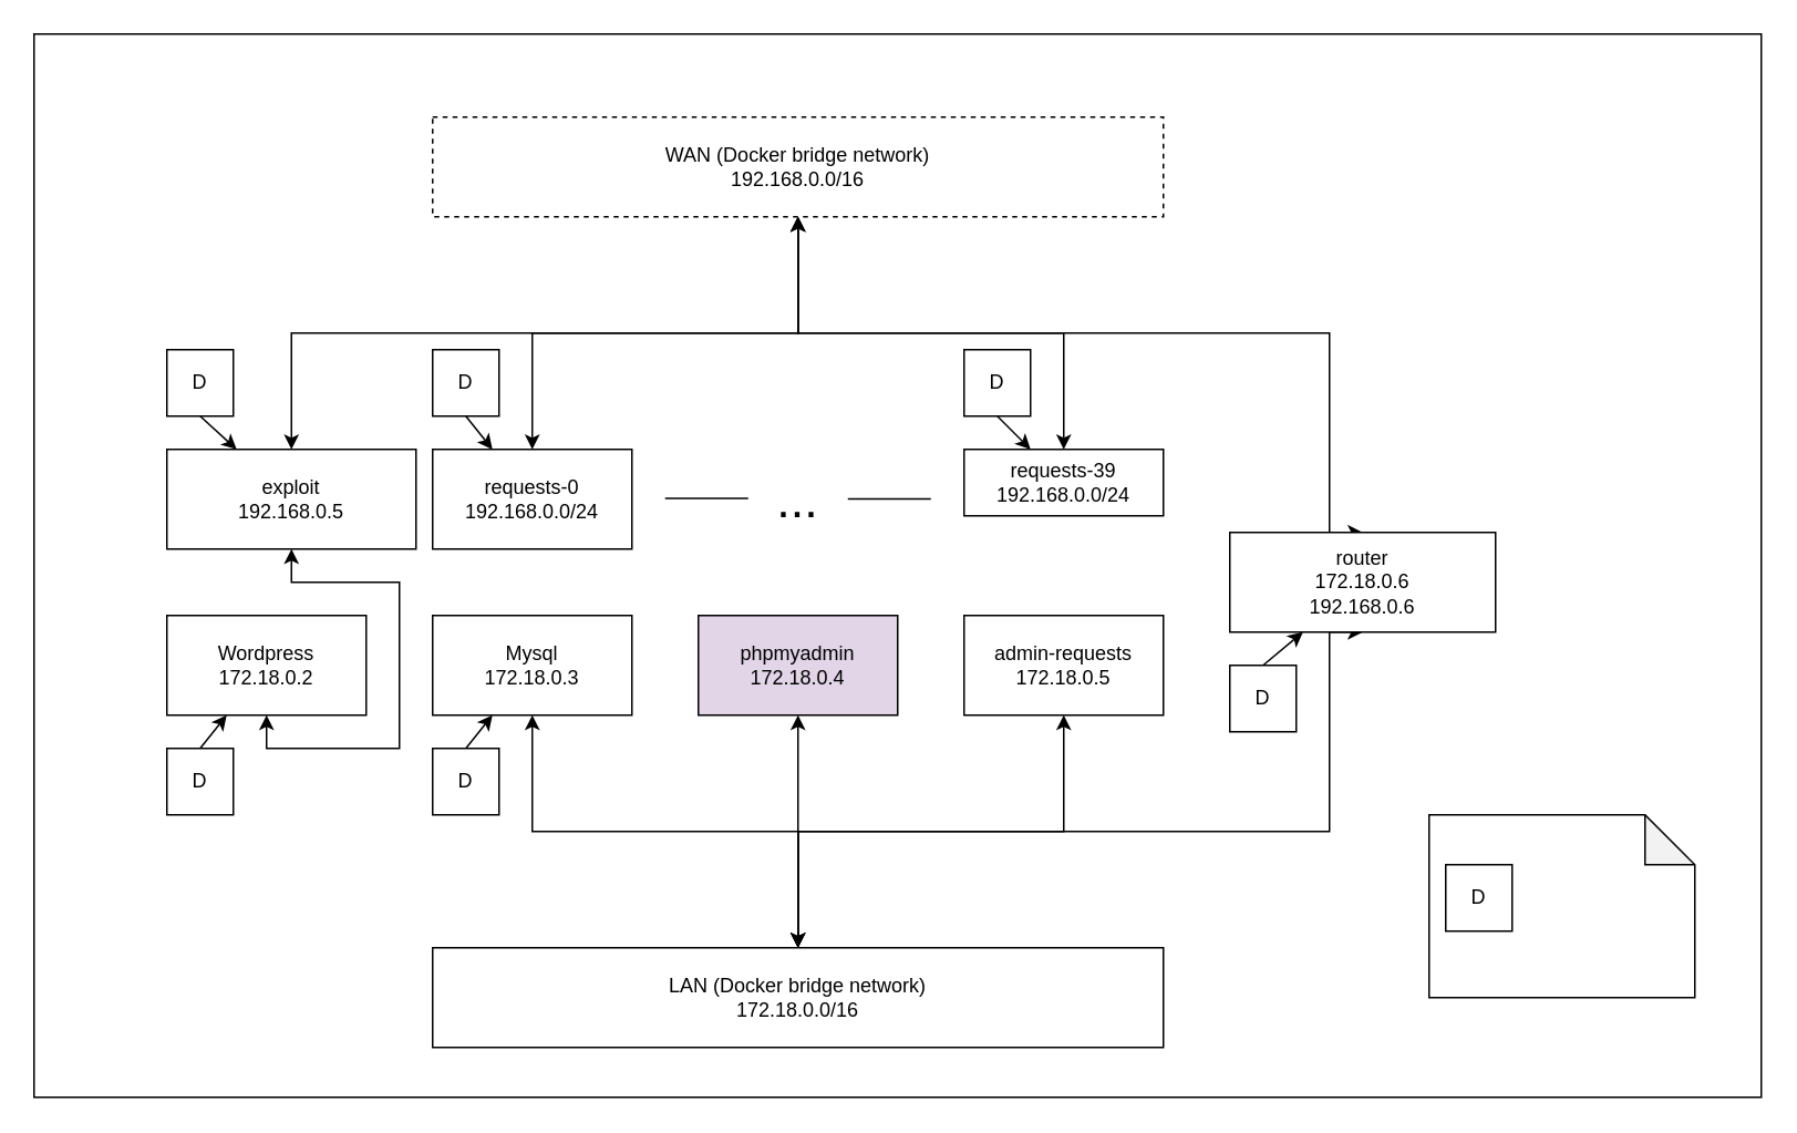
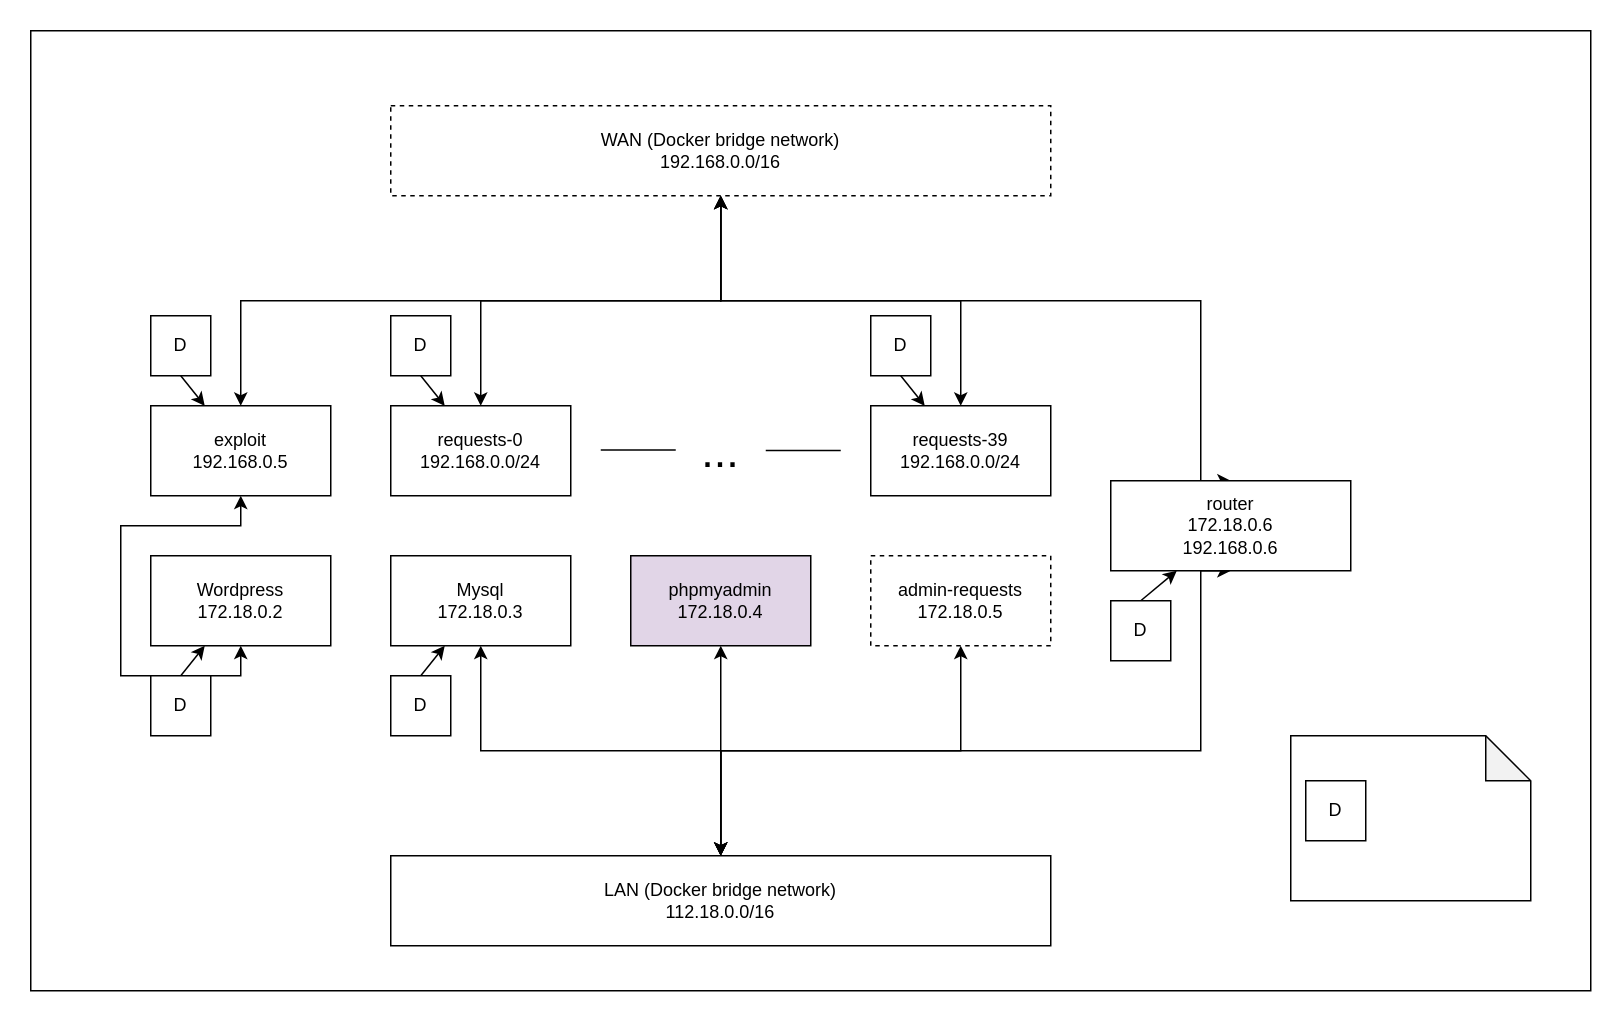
- <mxCell id="28" value="&lt;div&gt;requests-39&lt;/div&gt;&lt;div&gt;192.168.0.0/24&lt;/div&gt;" style="rounded=0;whiteSpace=wrap;html=1;" parent="1" vertex="1"><mxGeometry x="580" y="270" width="120" height="40" as="geometry" /></mxCell>
+ <mxCell id="28" value="&lt;div&gt;requests-39&lt;/div&gt;&lt;div&gt;192.168.0.0/24&lt;/div&gt;" style="rounded=0;whiteSpace=wrap;html=1;" parent="1" vertex="1"><mxGeometry x="580" y="270" width="120" height="60" as="geometry" /></mxCell>
- <mxCell id="24" value="&lt;div&gt;exploit&lt;/div&gt;&lt;div&gt;192.168.0.5&lt;br&gt;&lt;/div&gt;" style="rounded=0;whiteSpace=wrap;html=1;" parent="1" vertex="1"><mxGeometry x="100" y="270" width="150" height="60" as="geometry" /></mxCell>
+ <mxCell id="24" value="&lt;div&gt;exploit&lt;/div&gt;&lt;div&gt;192.168.0.5&lt;br&gt;&lt;/div&gt;" style="rounded=0;whiteSpace=wrap;html=1;" parent="1" vertex="1"><mxGeometry x="100" y="270" width="120" height="60" as="geometry" /></mxCell>
- <mxCell id="9" value="&lt;div&gt;admin-requests&lt;/div&gt;&lt;div&gt;172.18.0.5&lt;br&gt;&lt;/div&gt;" style="rounded=0;whiteSpace=wrap;html=1;" parent="1" vertex="1"><mxGeometry x="580" y="370" width="120" height="60" as="geometry" /></mxCell>
+ <mxCell id="9" value="&lt;div&gt;admin-requests&lt;/div&gt;&lt;div&gt;172.18.0.5&lt;br&gt;&lt;/div&gt;" style="rounded=0;whiteSpace=wrap;html=1;dashed=1;" parent="1" vertex="1"><mxGeometry x="580" y="370" width="120" height="60" as="geometry" /></mxCell>
- <mxCell id="15" value="&lt;div&gt;LAN (Docker bridge network)&lt;/div&gt;&lt;div&gt;172.18.0.0/16&lt;br&gt;&lt;/div&gt;" style="rounded=0;whiteSpace=wrap;html=1;" parent="1" vertex="1"><mxGeometry x="260" y="570" width="440" height="60" as="geometry" /></mxCell>
+ <mxCell id="15" value="&lt;div&gt;LAN (Docker bridge network)&lt;/div&gt;&lt;div&gt;112.18.0.0/16&lt;br&gt;&lt;/div&gt;" style="rounded=0;whiteSpace=wrap;html=1;" parent="1" vertex="1"><mxGeometry x="260" y="570" width="440" height="60" as="geometry" /></mxCell>
